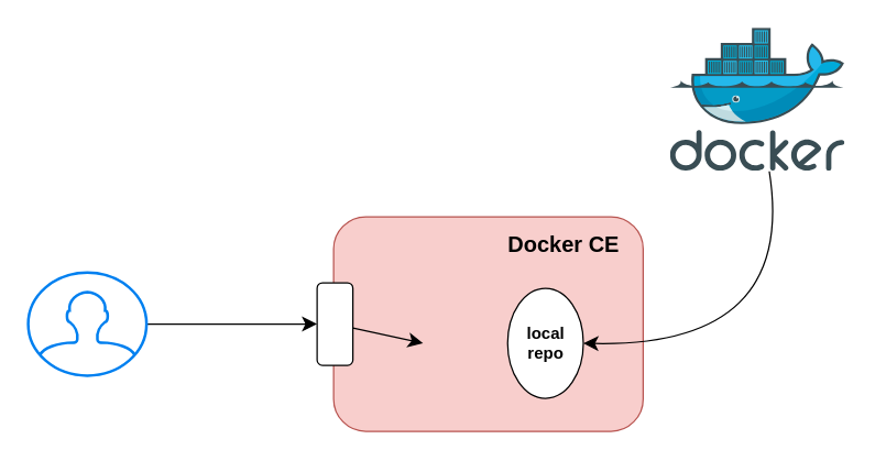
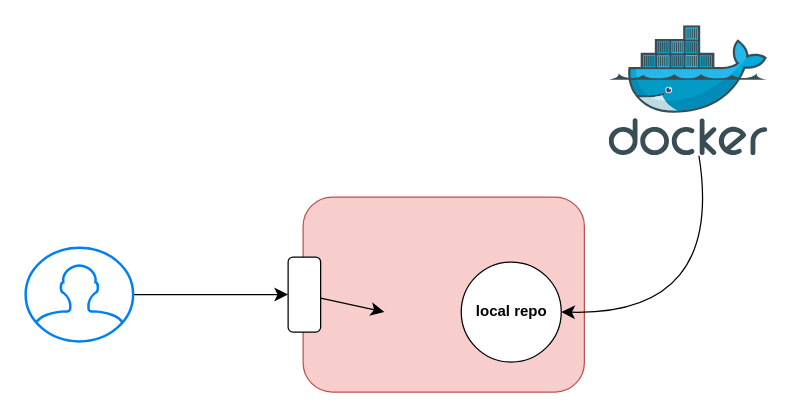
- <mxCell id="4" value="&lt;b&gt;Docker CE&lt;/b&gt;" style="text;html=1;align=center;verticalAlign=middle;resizable=0;points=[];autosize=1;strokeColor=none;fillColor=none;fontSize=16;" vertex="1" parent="2"><mxGeometry x="339" y="141" width="99" height="31" as="geometry" /></mxCell>
- <mxCell id="5" value="&lt;b&gt;local repo&lt;/b&gt;" style="ellipse;whiteSpace=wrap;html=1;aspect=fixed;" vertex="1" parent="2"><mxGeometry x="348.5" y="189" width="55" height="80" as="geometry" /></mxCell>
+ <mxCell id="5" value="&lt;b&gt;local repo&lt;/b&gt;" style="ellipse;whiteSpace=wrap;html=1;aspect=fixed;" vertex="1" parent="2"><mxGeometry x="348.5" y="189" width="80" height="80" as="geometry" /></mxCell>
